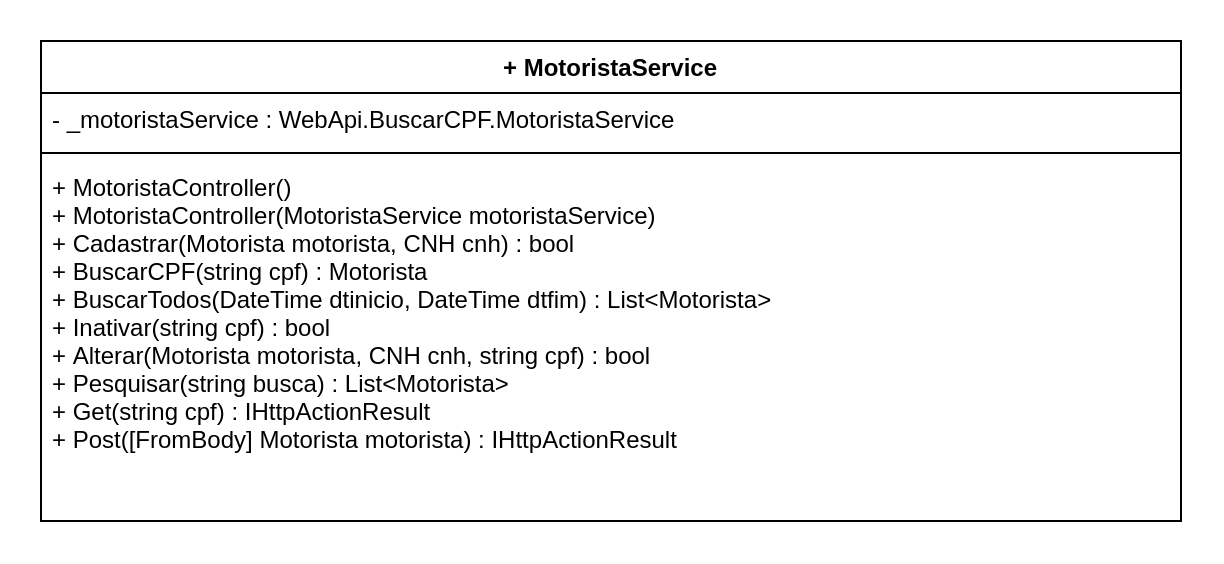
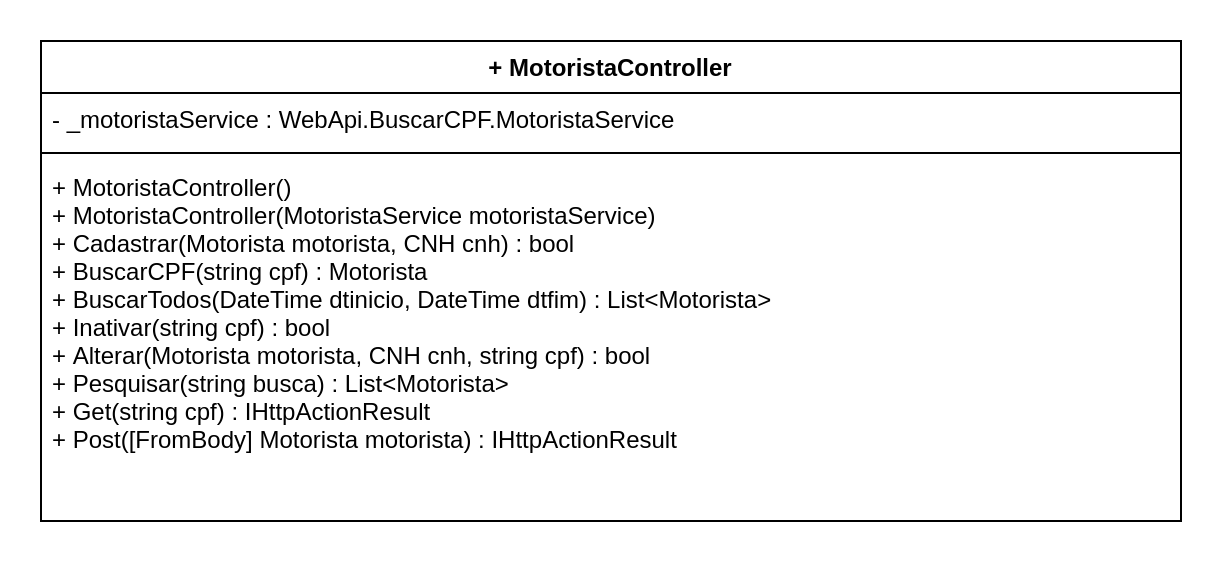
- <mxCell id="2" value="+ MotoristaService" parent="1" vertex="1" style="swimlane;fontStyle=1;align=center;verticalAlign=top;childLayout=stackLayout;horizontal=1;startSize=26;horizontalStack=0;resizeParent=1;resizeParentMax=0;resizeLast=0;collapsible=1;marginBottom=0;"><mxGeometry as="geometry" width="570" height="240" x="20" y="20" /></mxCell>
+ <mxCell id="2" value="+ MotoristaController" parent="1" vertex="1" style="swimlane;fontStyle=1;align=center;verticalAlign=top;childLayout=stackLayout;horizontal=1;startSize=26;horizontalStack=0;resizeParent=1;resizeParentMax=0;resizeLast=0;collapsible=1;marginBottom=0;"><mxGeometry as="geometry" width="570" height="240" x="20" y="20" /></mxCell>
